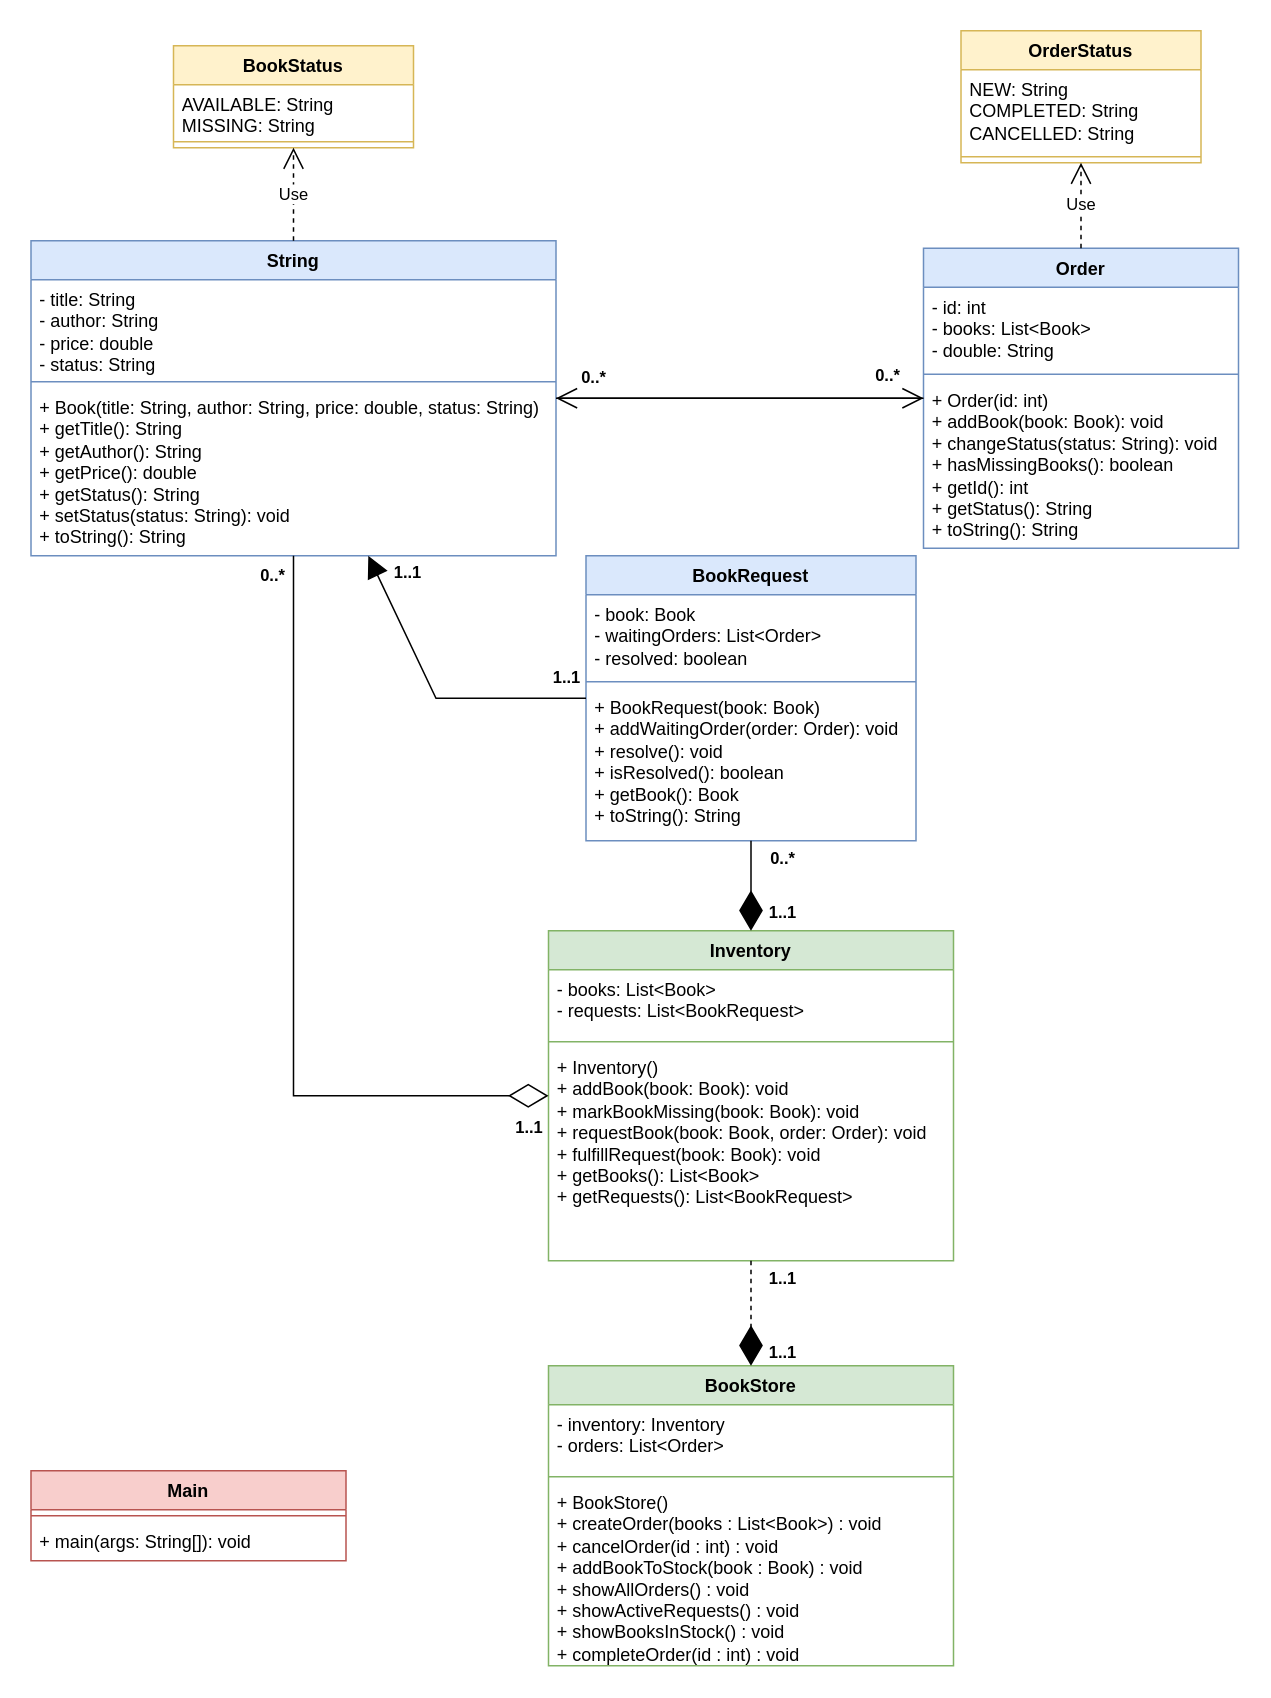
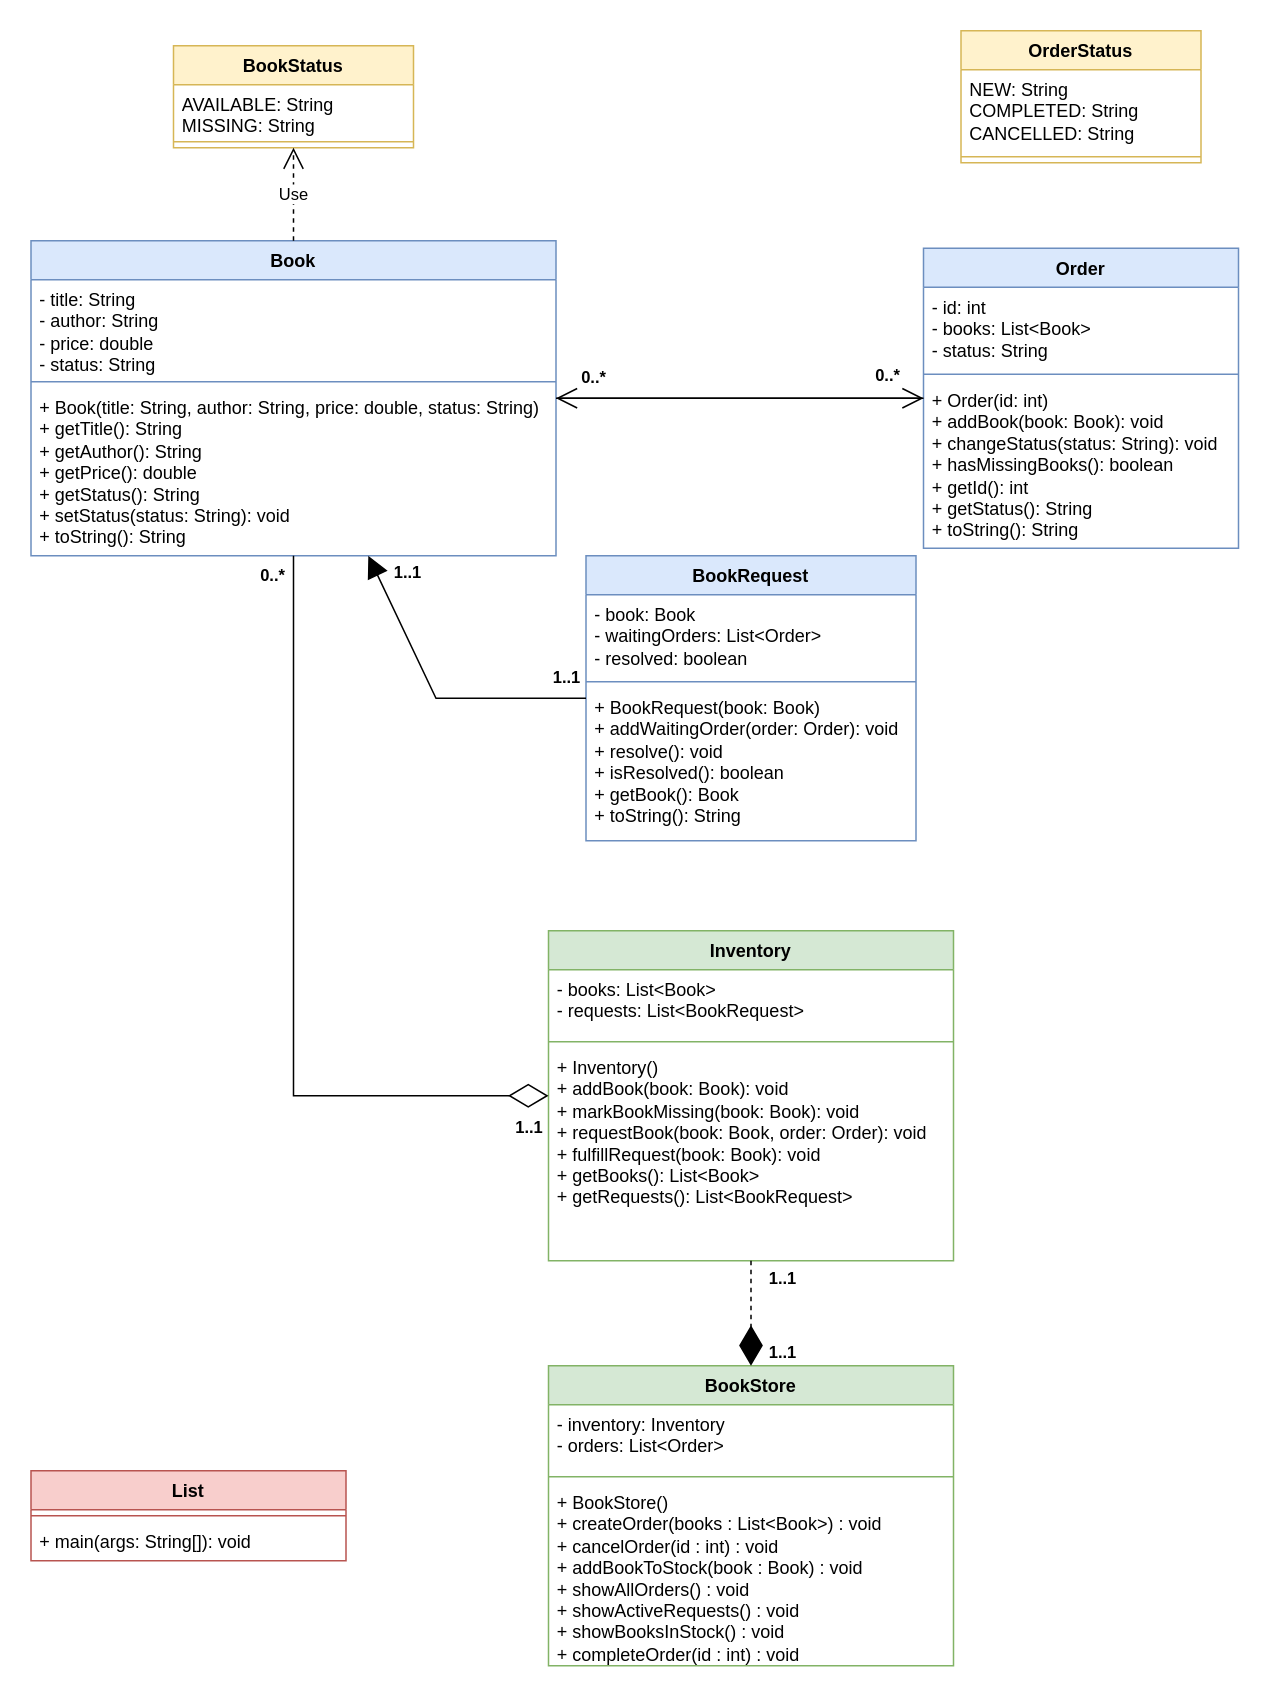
- <mxCell id="32" value="Use" style="endArrow=open;endSize=12;dashed=1;html=1;rounded=0;" edge="1" parent="1" source="13" target="17"><mxGeometry width="160" relative="1" as="geometry"><mxPoint x="440" y="550" as="sourcePoint" /><mxPoint x="600" y="550" as="targetPoint" /></mxGeometry></mxCell>
- <mxCell id="2" value="String" style="swimlane;fontStyle=1;align=center;verticalAlign=top;childLayout=stackLayout;horizontal=1;startSize=26;horizontalStack=0;resizeParent=1;resizeParentMax=0;resizeLast=0;collapsible=1;marginBottom=0;whiteSpace=wrap;html=1;fillColor=#dae8fc;strokeColor=#6c8ebf;" vertex="1" parent="1"><mxGeometry x="20" y="160" width="350" height="210" as="geometry"><mxRectangle x="10" y="150" width="70" height="30" as="alternateBounds" /></mxGeometry></mxCell>
+ <mxCell id="2" value="Book" style="swimlane;fontStyle=1;align=center;verticalAlign=top;childLayout=stackLayout;horizontal=1;startSize=26;horizontalStack=0;resizeParent=1;resizeParentMax=0;resizeLast=0;collapsible=1;marginBottom=0;whiteSpace=wrap;html=1;fillColor=#dae8fc;strokeColor=#6c8ebf;" vertex="1" parent="1"><mxGeometry x="20" y="160" width="350" height="210" as="geometry"><mxRectangle x="10" y="150" width="70" height="30" as="alternateBounds" /></mxGeometry></mxCell>
- <mxCell id="14" value="- id: int&lt;br&gt;- books: List&amp;lt;Book&amp;gt;&lt;br&gt;- double: String" style="text;strokeColor=none;fillColor=none;align=left;verticalAlign=top;spacingLeft=4;spacingRight=4;overflow=hidden;rotatable=0;points=[[0,0.5],[1,0.5]];portConstraint=eastwest;whiteSpace=wrap;html=1;" vertex="1" parent="13"><mxGeometry y="26" width="210" height="54" as="geometry" /></mxCell>
+ <mxCell id="14" value="- id: int&lt;br&gt;- books: List&amp;lt;Book&amp;gt;&lt;br&gt;- status: String" style="text;strokeColor=none;fillColor=none;align=left;verticalAlign=top;spacingLeft=4;spacingRight=4;overflow=hidden;rotatable=0;points=[[0,0.5],[1,0.5]];portConstraint=eastwest;whiteSpace=wrap;html=1;" vertex="1" parent="13"><mxGeometry y="26" width="210" height="54" as="geometry" /></mxCell>
- <mxCell id="36" value="" style="endArrow=diamondThin;endFill=1;endSize=24;html=1;rounded=0;" edge="1" parent="1" source="9" target="20"><mxGeometry width="160" relative="1" as="geometry"><mxPoint x="400" y="470" as="sourcePoint" /><mxPoint x="560" y="470" as="targetPoint" /></mxGeometry></mxCell>
- <mxCell id="37" value="&lt;strong data-end=&quot;1933&quot; data-start=&quot;1922&quot;&gt;1..1&lt;/strong&gt;" style="edgeLabel;html=1;align=center;verticalAlign=middle;resizable=0;points=[];" vertex="1" connectable="0" parent="36"><mxGeometry x="0.355" relative="1" as="geometry"><mxPoint x="20" y="6" as="offset" /></mxGeometry></mxCell>
- <mxCell id="38" value="&lt;strong data-end=&quot;1933&quot; data-start=&quot;1922&quot;&gt;0..*&lt;/strong&gt;" style="edgeLabel;html=1;align=center;verticalAlign=middle;resizable=0;points=[];" vertex="1" connectable="0" parent="36"><mxGeometry x="-0.516" y="1" relative="1" as="geometry"><mxPoint x="19" y="-4" as="offset" /></mxGeometry></mxCell>
- <mxCell id="28" value="Main" style="swimlane;fontStyle=1;align=center;verticalAlign=top;childLayout=stackLayout;horizontal=1;startSize=26;horizontalStack=0;resizeParent=1;resizeParentMax=0;resizeLast=0;collapsible=1;marginBottom=0;whiteSpace=wrap;html=1;fillColor=#f8cecc;strokeColor=#b85450;" vertex="1" parent="1"><mxGeometry x="20" y="980" width="210" height="60" as="geometry" /></mxCell>
+ <mxCell id="28" value="List" style="swimlane;fontStyle=1;align=center;verticalAlign=top;childLayout=stackLayout;horizontal=1;startSize=26;horizontalStack=0;resizeParent=1;resizeParentMax=0;resizeLast=0;collapsible=1;marginBottom=0;whiteSpace=wrap;html=1;fillColor=#f8cecc;strokeColor=#b85450;" vertex="1" parent="1"><mxGeometry x="20" y="980" width="210" height="60" as="geometry" /></mxCell>
